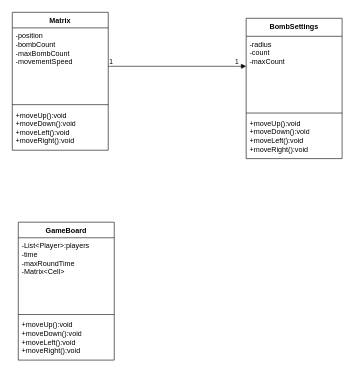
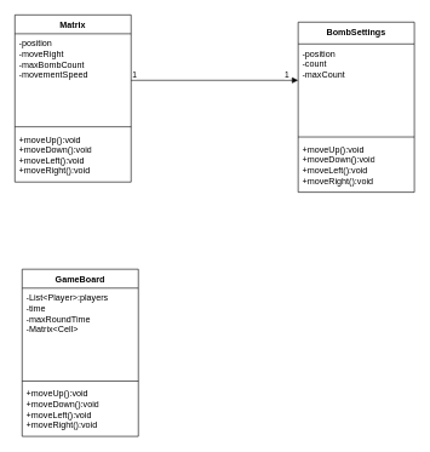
- <mxCell id="3" value="-position&lt;br&gt;-bombCount&lt;br&gt;-maxBombCount&lt;br&gt;-movementSpeed" style="text;strokeColor=none;fillColor=none;align=left;verticalAlign=top;spacingLeft=4;spacingRight=4;overflow=hidden;rotatable=0;points=[[0,0.5],[1,0.5]];portConstraint=eastwest;whiteSpace=wrap;html=1;" vertex="1" parent="2"><mxGeometry y="26" width="160" height="124" as="geometry" /></mxCell>
+ <mxCell id="3" value="-position&lt;br&gt;-moveRight&lt;br&gt;-maxBombCount&lt;br&gt;-movementSpeed" style="text;strokeColor=none;fillColor=none;align=left;verticalAlign=top;spacingLeft=4;spacingRight=4;overflow=hidden;rotatable=0;points=[[0,0.5],[1,0.5]];portConstraint=eastwest;whiteSpace=wrap;html=1;" vertex="1" parent="2"><mxGeometry y="26" width="160" height="124" as="geometry" /></mxCell>
- <mxCell id="7" value="-radius&lt;br&gt;-count&lt;br&gt;-maxCount" style="text;strokeColor=none;fillColor=none;align=left;verticalAlign=top;spacingLeft=4;spacingRight=4;overflow=hidden;rotatable=0;points=[[0,0.5],[1,0.5]];portConstraint=eastwest;whiteSpace=wrap;html=1;" vertex="1" parent="6"><mxGeometry y="30" width="160" height="124" as="geometry" /></mxCell>
+ <mxCell id="7" value="-position&lt;br&gt;-count&lt;br&gt;-maxCount" style="text;strokeColor=none;fillColor=none;align=left;verticalAlign=top;spacingLeft=4;spacingRight=4;overflow=hidden;rotatable=0;points=[[0,0.5],[1,0.5]];portConstraint=eastwest;whiteSpace=wrap;html=1;" vertex="1" parent="6"><mxGeometry y="30" width="160" height="124" as="geometry" /></mxCell>
